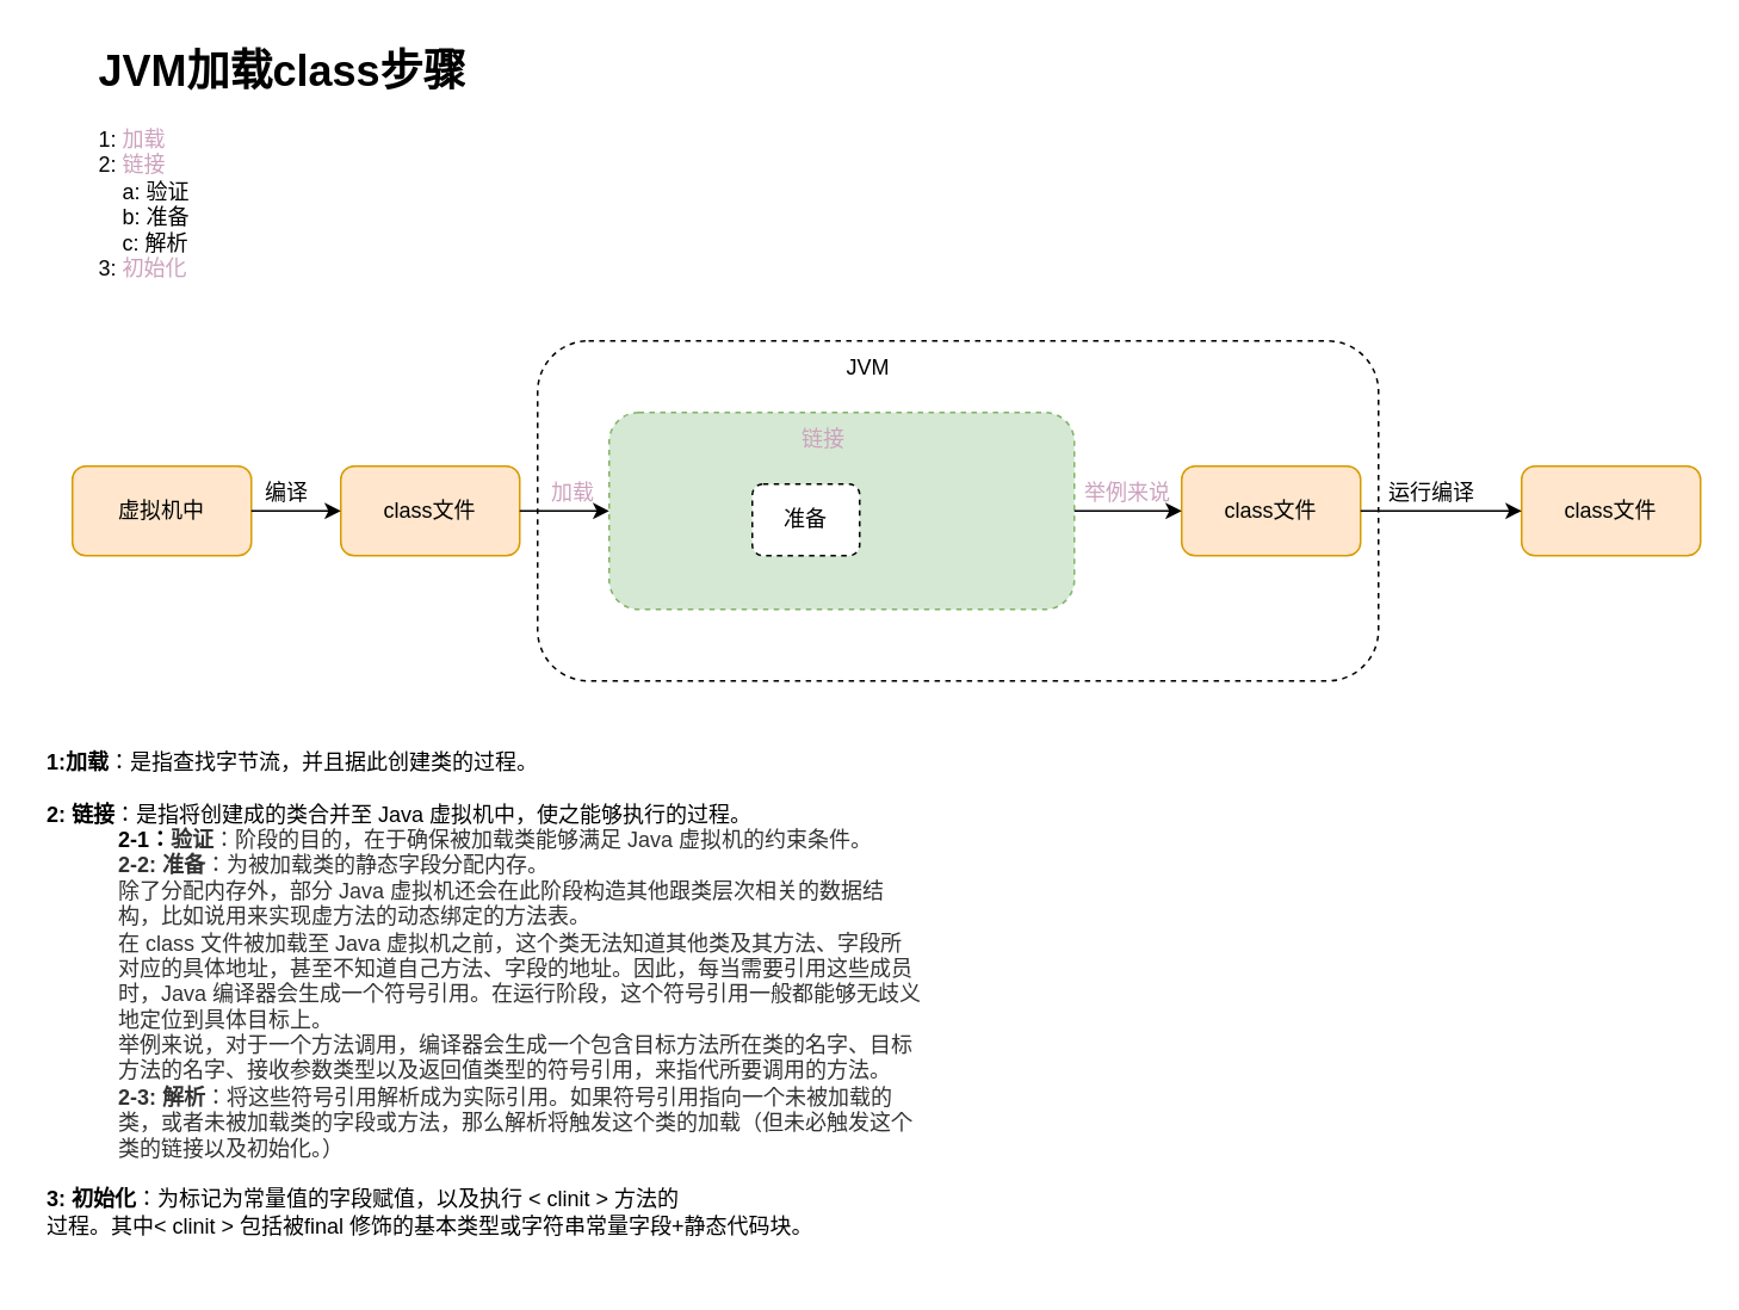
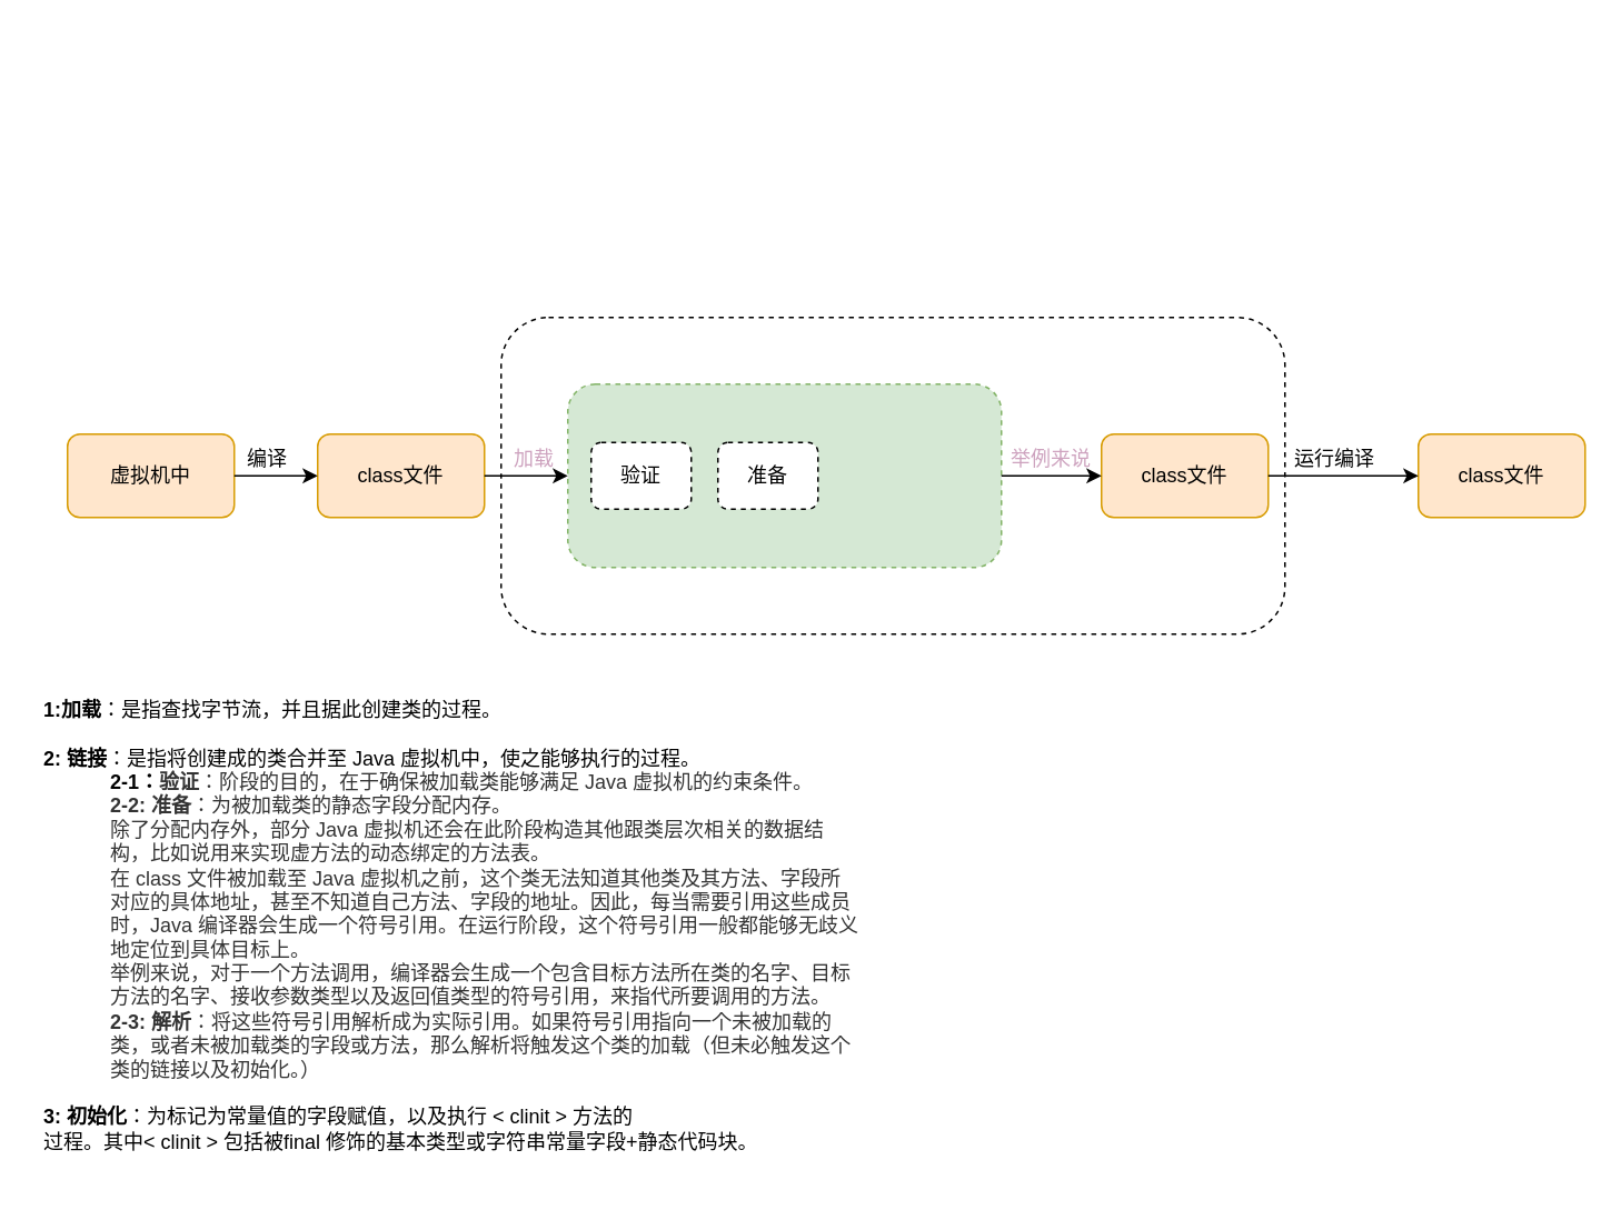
- <mxCell id="20" value="&lt;h1&gt;&lt;font color=&quot;#000000&quot;&gt;JVM加载class步骤&lt;/font&gt;&lt;/h1&gt;&lt;div&gt;&lt;font color=&quot;#000000&quot;&gt;1: &lt;/font&gt;加载&lt;/div&gt;&lt;div&gt;&lt;font color=&quot;#000000&quot;&gt;2: &lt;/font&gt;链接&lt;/div&gt;&lt;div&gt;&lt;font color=&quot;#000000&quot;&gt;&amp;nbsp; &amp;nbsp; a: 验证&lt;/font&gt;&lt;/div&gt;&lt;div&gt;&lt;font color=&quot;#000000&quot;&gt;&amp;nbsp; &amp;nbsp; b: 准备&lt;/font&gt;&lt;/div&gt;&lt;div&gt;&lt;font color=&quot;#000000&quot;&gt;&amp;nbsp; &amp;nbsp; c: 解析&lt;/font&gt;&lt;/div&gt;&lt;div&gt;&lt;font color=&quot;#000000&quot;&gt;3: &lt;/font&gt;初始化&lt;/div&gt;" style="text;html=1;strokeColor=none;fillColor=none;spacing=5;spacingTop=-20;whiteSpace=wrap;overflow=hidden;rounded=0;shadow=0;glass=0;dashed=1;sketch=0;fontColor=#CDA2BE;" vertex="1" parent="1"><mxGeometry x="50" y="20" width="240" height="150" as="geometry" /></mxCell>
- <mxCell id="8" value="JVM" style="text;html=1;strokeColor=none;fillColor=none;align=center;verticalAlign=middle;whiteSpace=wrap;rounded=0;shadow=0;glass=0;dashed=1;sketch=0;" vertex="1" parent="1"><mxGeometry x="455" y="190" width="60" height="30" as="geometry" /></mxCell>
- <mxCell id="11" value="&lt;font color=&quot;#cda2be&quot;&gt;链接&lt;/font&gt;" style="text;html=1;strokeColor=none;fillColor=none;align=center;verticalAlign=middle;whiteSpace=wrap;rounded=0;shadow=0;glass=0;dashed=1;sketch=0;" vertex="1" parent="1"><mxGeometry x="430" y="230" width="60" height="30" as="geometry" /></mxCell>
+ <mxCell id="12" value="验证" style="rounded=1;whiteSpace=wrap;html=1;shadow=0;glass=0;dashed=1;sketch=0;" vertex="1" parent="1"><mxGeometry x="354" y="265" width="60" height="40" as="geometry" /></mxCell>
- <mxCell id="13" value="准备" style="rounded=1;whiteSpace=wrap;html=1;shadow=0;glass=0;dashed=1;sketch=0;" vertex="1" parent="1"><mxGeometry x="420" y="270" width="60" height="40" as="geometry" /></mxCell>
+ <mxCell id="13" value="准备" style="rounded=1;whiteSpace=wrap;html=1;shadow=0;glass=0;dashed=1;sketch=0;" vertex="1" parent="1"><mxGeometry x="430" y="265" width="60" height="40" as="geometry" /></mxCell>
